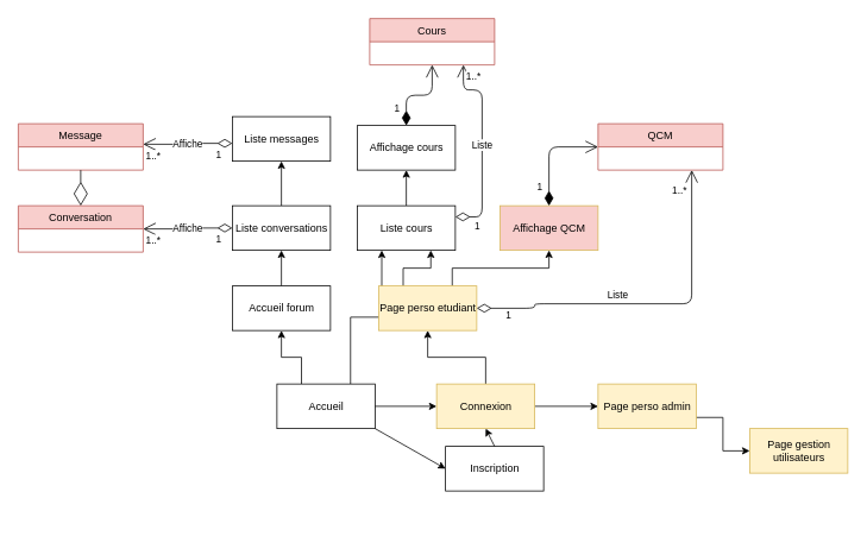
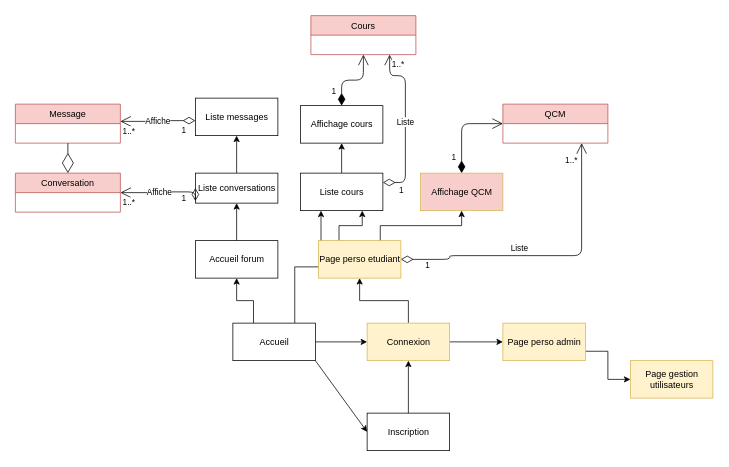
- <mxCell id="17" value="Liste conversations" style="html=1;" parent="1" vertex="1"><mxGeometry x="260" y="230" width="110" height="50" as="geometry" /></mxCell>
+ <mxCell id="17" value="Liste conversations" style="html=1;" parent="1" vertex="1"><mxGeometry x="260" y="230" width="110" height="40" as="geometry" /></mxCell>
- <mxCell id="20" value="Inscription" style="html=1;" vertex="1" parent="1"><mxGeometry x="499" y="500" width="110" height="50" as="geometry" /></mxCell>
+ <mxCell id="20" value="Inscription" style="html=1;" vertex="1" parent="1"><mxGeometry x="489" y="550" width="110" height="50" as="geometry" /></mxCell>
